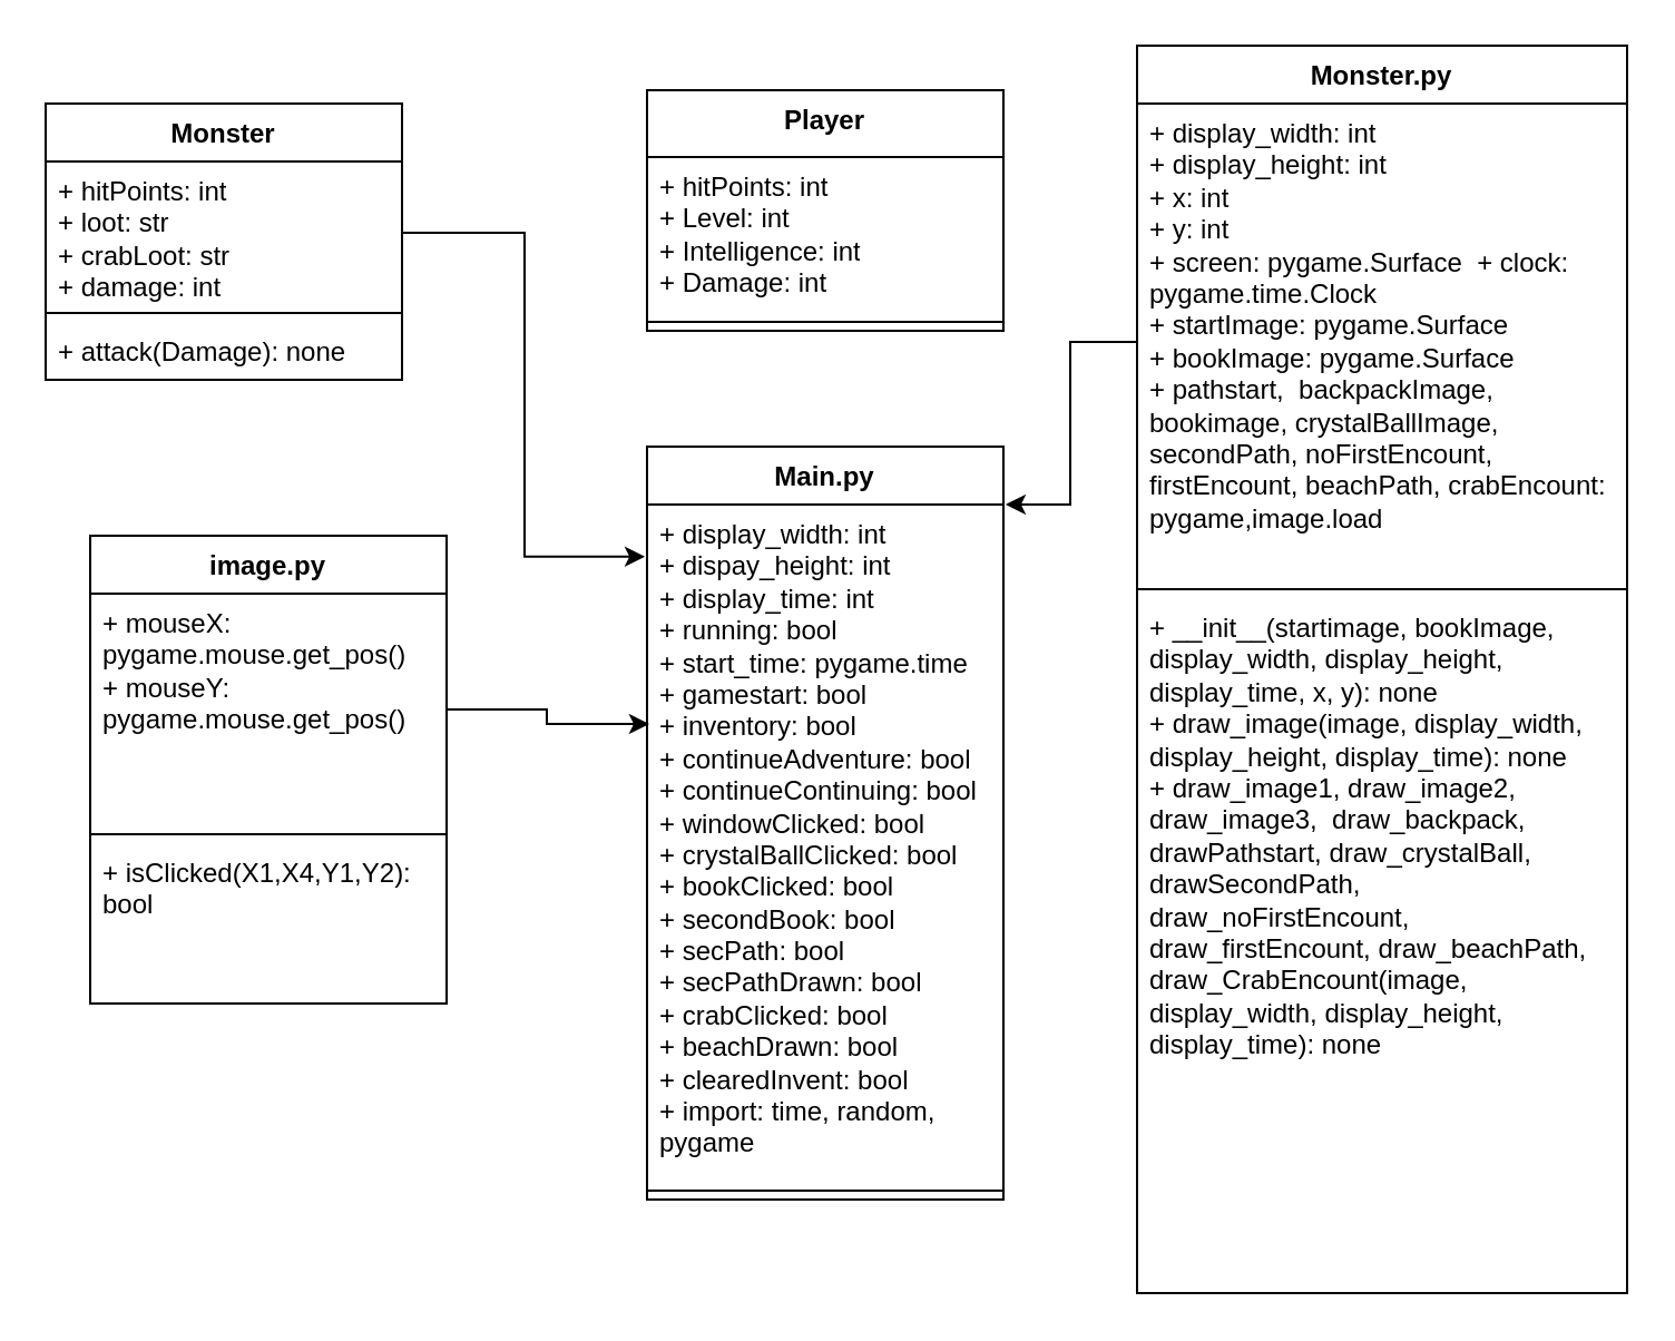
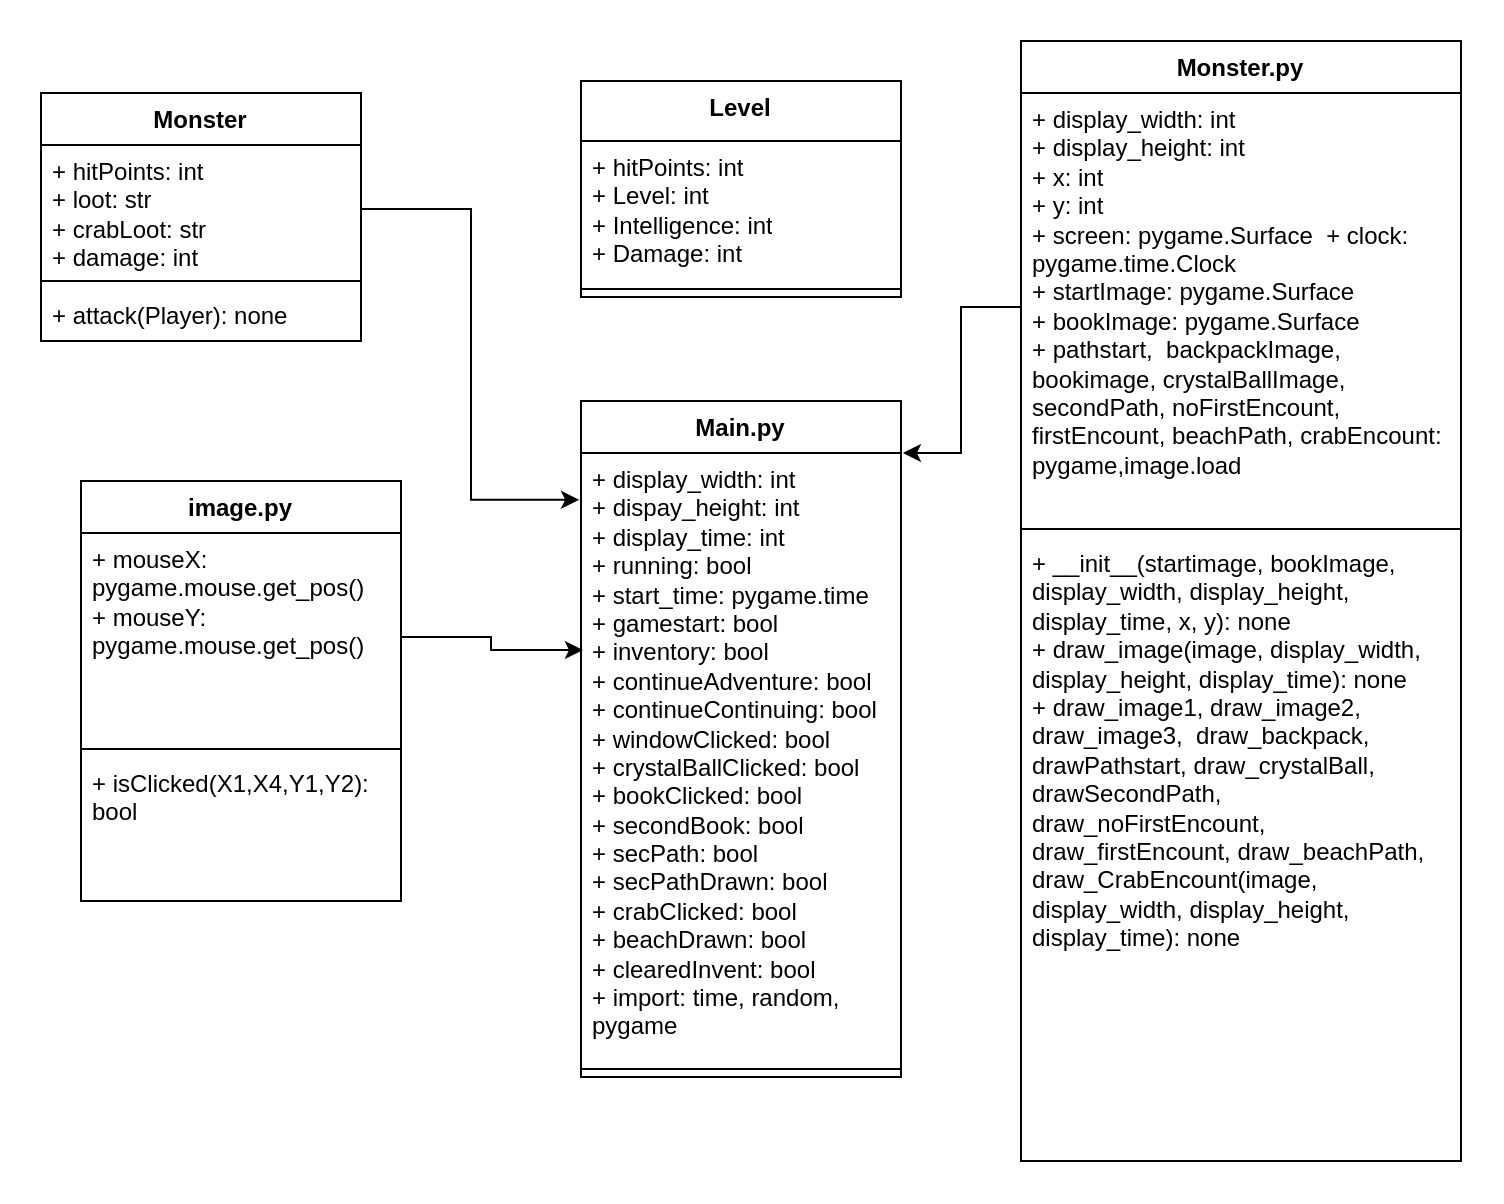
- <mxCell id="5" value="Player" style="swimlane;fontStyle=1;align=center;verticalAlign=top;childLayout=stackLayout;horizontal=1;startSize=30;horizontalStack=0;resizeParent=1;resizeParentMax=0;resizeLast=0;collapsible=1;marginBottom=0;whiteSpace=wrap;html=1;" parent="1" vertex="1"><mxGeometry x="290" y="40" width="160" height="108" as="geometry" /></mxCell>
+ <mxCell id="5" value="Level" style="swimlane;fontStyle=1;align=center;verticalAlign=top;childLayout=stackLayout;horizontal=1;startSize=30;horizontalStack=0;resizeParent=1;resizeParentMax=0;resizeLast=0;collapsible=1;marginBottom=0;whiteSpace=wrap;html=1;" parent="1" vertex="1"><mxGeometry x="290" y="40" width="160" height="108" as="geometry" /></mxCell>
- <mxCell id="11" value="+ attack(Damage): none" style="text;strokeColor=none;fillColor=none;align=left;verticalAlign=top;spacingLeft=4;spacingRight=4;overflow=hidden;rotatable=0;points=[[0,0.5],[1,0.5]];portConstraint=eastwest;whiteSpace=wrap;html=1;" parent="8" vertex="1"><mxGeometry y="98" width="160" height="26" as="geometry" /></mxCell>
+ <mxCell id="11" value="+ attack(Player): none" style="text;strokeColor=none;fillColor=none;align=left;verticalAlign=top;spacingLeft=4;spacingRight=4;overflow=hidden;rotatable=0;points=[[0,0.5],[1,0.5]];portConstraint=eastwest;whiteSpace=wrap;html=1;" parent="8" vertex="1"><mxGeometry y="98" width="160" height="26" as="geometry" /></mxCell>
